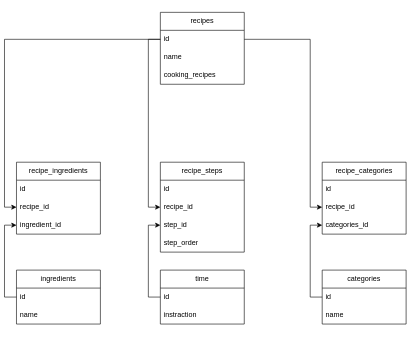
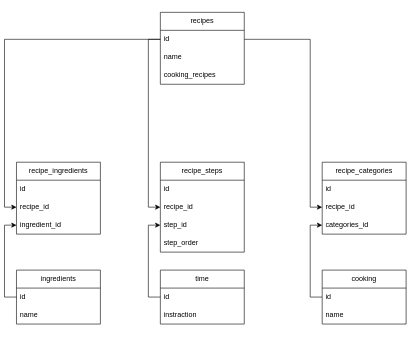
- <mxCell id="8" value="categories" style="swimlane;fontStyle=0;childLayout=stackLayout;horizontal=1;startSize=30;horizontalStack=0;resizeParent=1;resizeParentMax=0;resizeLast=0;collapsible=1;marginBottom=0;whiteSpace=wrap;html=1;" parent="1" vertex="1"><mxGeometry x="530" y="450" width="140" height="90" as="geometry" /></mxCell>
+ <mxCell id="8" value="cooking" style="swimlane;fontStyle=0;childLayout=stackLayout;horizontal=1;startSize=30;horizontalStack=0;resizeParent=1;resizeParentMax=0;resizeLast=0;collapsible=1;marginBottom=0;whiteSpace=wrap;html=1;" parent="1" vertex="1"><mxGeometry x="530" y="450" width="140" height="90" as="geometry" /></mxCell>
